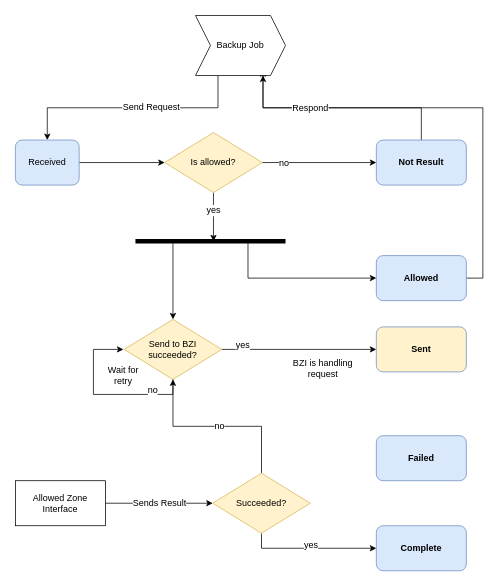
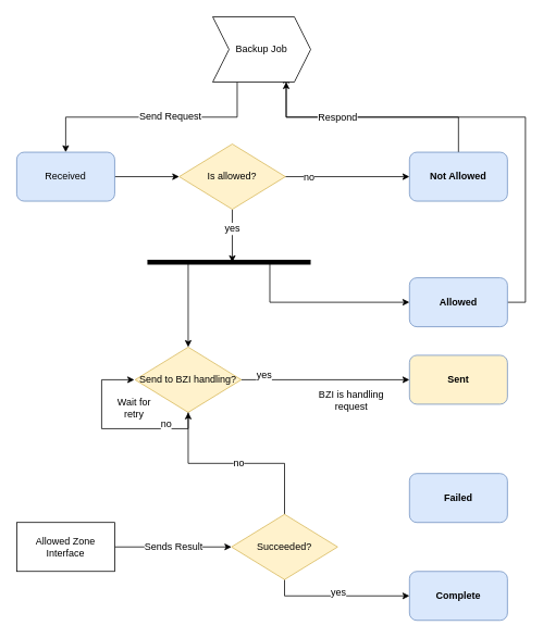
- <mxCell id="7" value="Received" style="rounded=1;whiteSpace=wrap;html=1;fontSize=12;fillColor=#dae8fc;strokeColor=#6c8ebf;" vertex="1" parent="1"><mxGeometry x="20" y="186" width="85" height="60" as="geometry" /></mxCell>
+ <mxCell id="7" value="Received" style="rounded=1;whiteSpace=wrap;html=1;fontSize=12;fillColor=#dae8fc;strokeColor=#6c8ebf;" vertex="1" parent="1"><mxGeometry x="20" y="186" width="120" height="60" as="geometry" /></mxCell>
- <mxCell id="17" value="&lt;div style=&quot;font-size: 12px;&quot;&gt;&lt;b style=&quot;font-size: 12px;&quot;&gt;Not Result&lt;/b&gt;&lt;/div&gt;" style="rounded=1;whiteSpace=wrap;html=1;fontSize=12;fillColor=#dae8fc;strokeColor=#6c8ebf;" vertex="1" parent="1"><mxGeometry x="501" y="186" width="120" height="60" as="geometry" /></mxCell>
+ <mxCell id="17" value="&lt;div style=&quot;font-size: 12px;&quot;&gt;&lt;b style=&quot;font-size: 12px;&quot;&gt;Not Allowed&lt;/b&gt;&lt;/div&gt;" style="rounded=1;whiteSpace=wrap;html=1;fontSize=12;fillColor=#dae8fc;strokeColor=#6c8ebf;" vertex="1" parent="1"><mxGeometry x="501" y="186" width="120" height="60" as="geometry" /></mxCell>
- <mxCell id="20" value="Send to BZI succeeded?" style="rhombus;whiteSpace=wrap;html=1;fontSize=12;fillColor=#fff2cc;strokeColor=#d6b656;" vertex="1" parent="1"><mxGeometry x="165" y="425" width="130" height="80" as="geometry" /></mxCell>
+ <mxCell id="20" value="Send to BZI handling?" style="rhombus;whiteSpace=wrap;html=1;fontSize=12;fillColor=#fff2cc;strokeColor=#d6b656;" vertex="1" parent="1"><mxGeometry x="165" y="425" width="130" height="80" as="geometry" /></mxCell>
